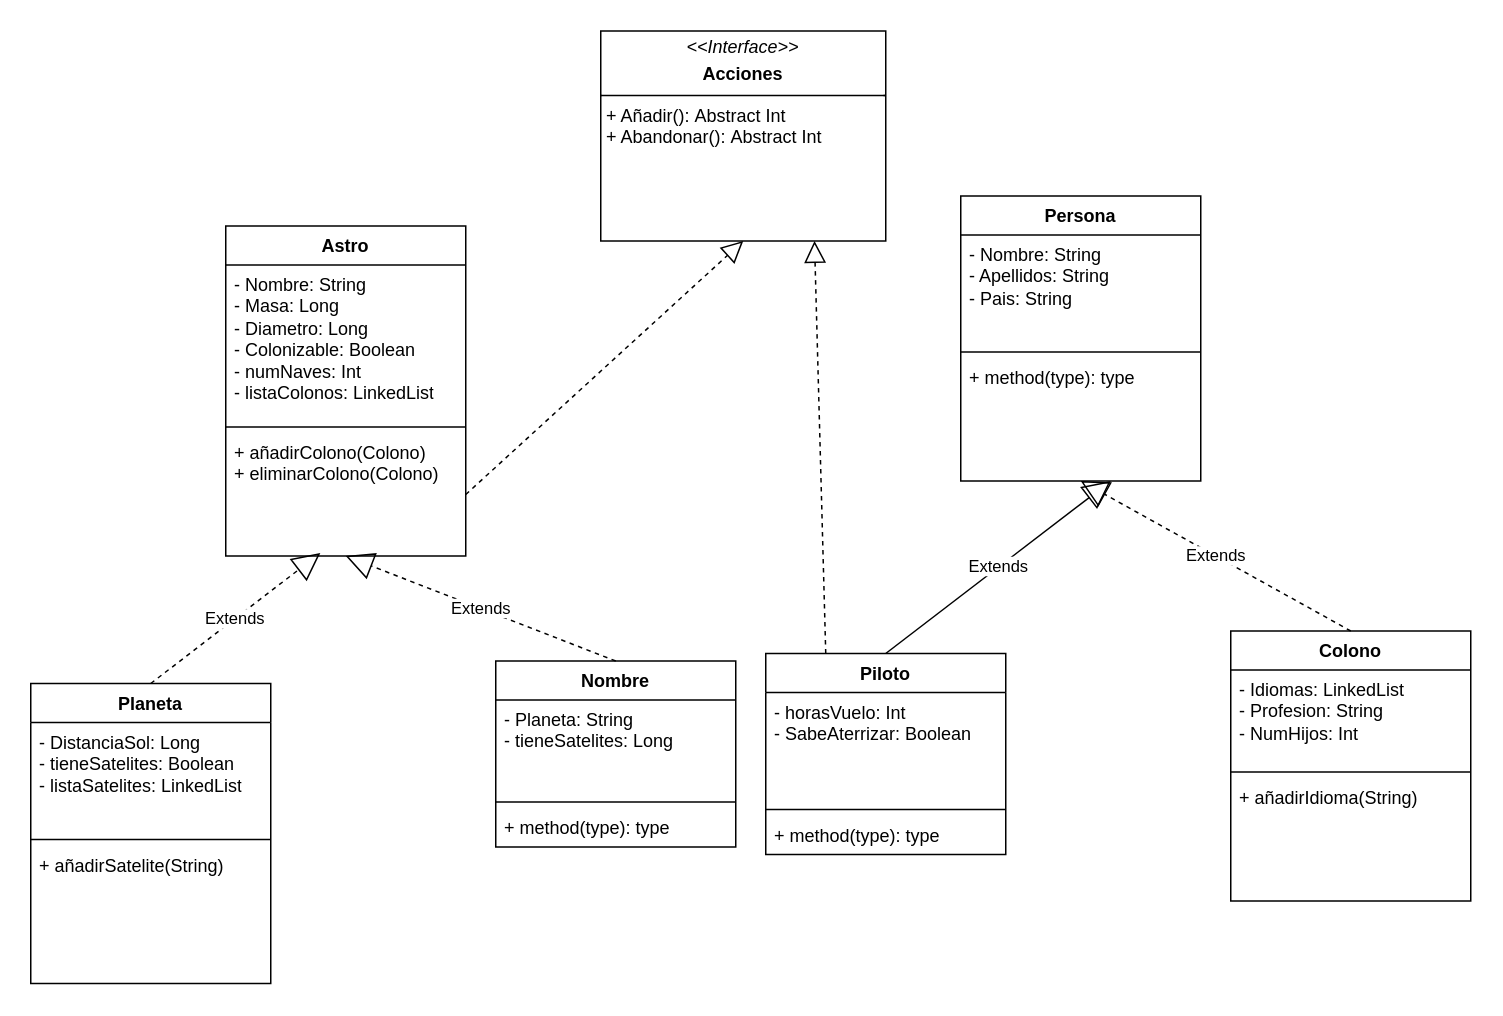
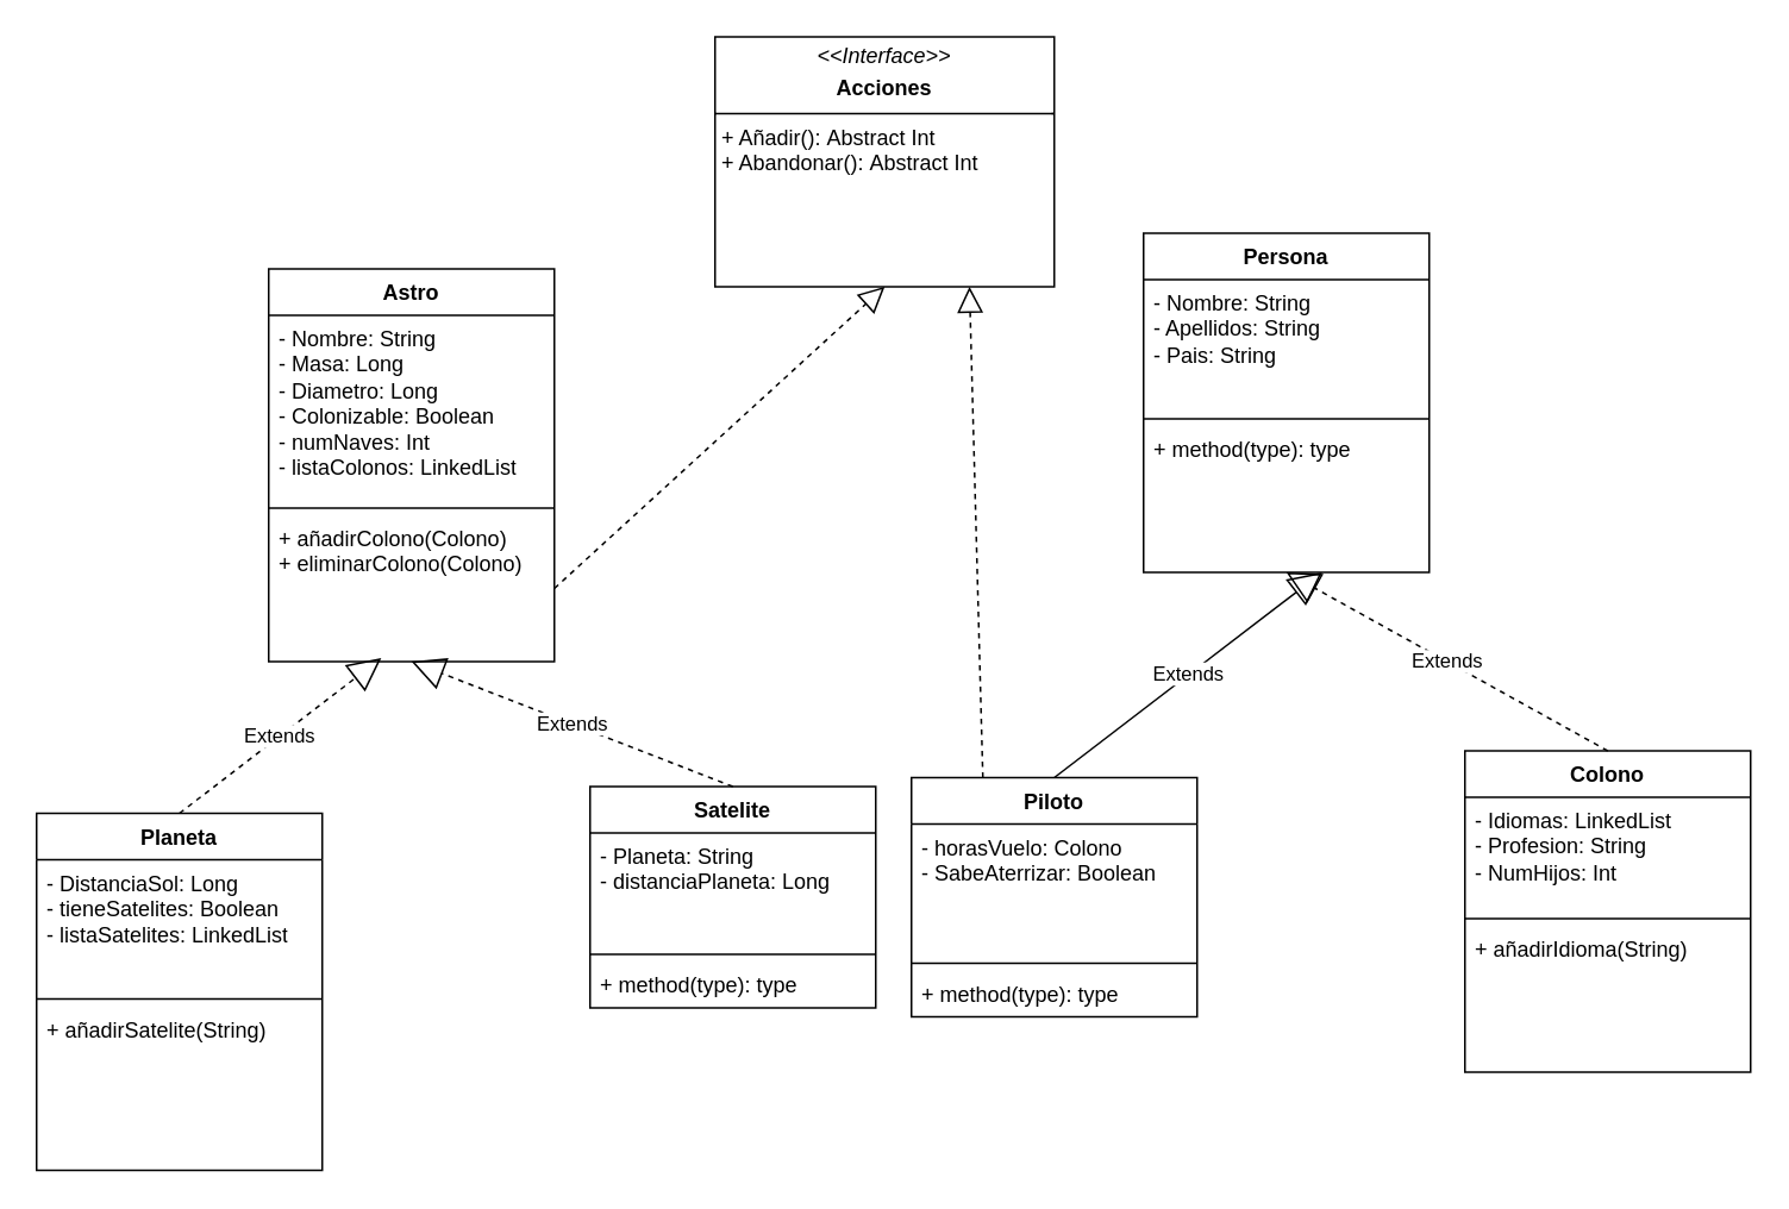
- <mxCell id="20" value="&lt;div&gt;Nombre&lt;/div&gt;&lt;div&gt;&lt;br&gt;&lt;/div&gt;" style="swimlane;fontStyle=1;align=center;verticalAlign=top;childLayout=stackLayout;horizontal=1;startSize=26;horizontalStack=0;resizeParent=1;resizeParentMax=0;resizeLast=0;collapsible=1;marginBottom=0;whiteSpace=wrap;html=1;" parent="1" vertex="1"><mxGeometry x="330" y="440" width="160" height="124" as="geometry" /></mxCell>
+ <mxCell id="20" value="&lt;div&gt;Satelite&lt;/div&gt;&lt;div&gt;&lt;br&gt;&lt;/div&gt;" style="swimlane;fontStyle=1;align=center;verticalAlign=top;childLayout=stackLayout;horizontal=1;startSize=26;horizontalStack=0;resizeParent=1;resizeParentMax=0;resizeLast=0;collapsible=1;marginBottom=0;whiteSpace=wrap;html=1;" parent="1" vertex="1"><mxGeometry x="330" y="440" width="160" height="124" as="geometry" /></mxCell>
- <mxCell id="12" value="- horasVuelo: Int&lt;br&gt;&lt;div&gt;- SabeAterrizar: Boolean&lt;/div&gt;" style="text;strokeColor=none;fillColor=none;align=left;verticalAlign=top;spacingLeft=4;spacingRight=4;overflow=hidden;rotatable=0;points=[[0,0.5],[1,0.5]];portConstraint=eastwest;whiteSpace=wrap;html=1;" parent="11" vertex="1"><mxGeometry y="26" width="160" height="74" as="geometry" /></mxCell>
+ <mxCell id="12" value="- horasVuelo: Colono&lt;br&gt;&lt;div&gt;- SabeAterrizar: Boolean&lt;/div&gt;" style="text;strokeColor=none;fillColor=none;align=left;verticalAlign=top;spacingLeft=4;spacingRight=4;overflow=hidden;rotatable=0;points=[[0,0.5],[1,0.5]];portConstraint=eastwest;whiteSpace=wrap;html=1;" parent="11" vertex="1"><mxGeometry y="26" width="160" height="74" as="geometry" /></mxCell>
- <mxCell id="21" value="&lt;div&gt;- Planeta: String&lt;/div&gt;&lt;div&gt;- tieneSatelites: Long&lt;br&gt;&lt;/div&gt;" style="text;strokeColor=none;fillColor=none;align=left;verticalAlign=top;spacingLeft=4;spacingRight=4;overflow=hidden;rotatable=0;points=[[0,0.5],[1,0.5]];portConstraint=eastwest;whiteSpace=wrap;html=1;" parent="20" vertex="1"><mxGeometry y="26" width="160" height="64" as="geometry" /></mxCell>
+ <mxCell id="21" value="&lt;div&gt;- Planeta: String&lt;/div&gt;&lt;div&gt;- distanciaPlaneta: Long&lt;br&gt;&lt;/div&gt;" style="text;strokeColor=none;fillColor=none;align=left;verticalAlign=top;spacingLeft=4;spacingRight=4;overflow=hidden;rotatable=0;points=[[0,0.5],[1,0.5]];portConstraint=eastwest;whiteSpace=wrap;html=1;" parent="20" vertex="1"><mxGeometry y="26" width="160" height="64" as="geometry" /></mxCell>
